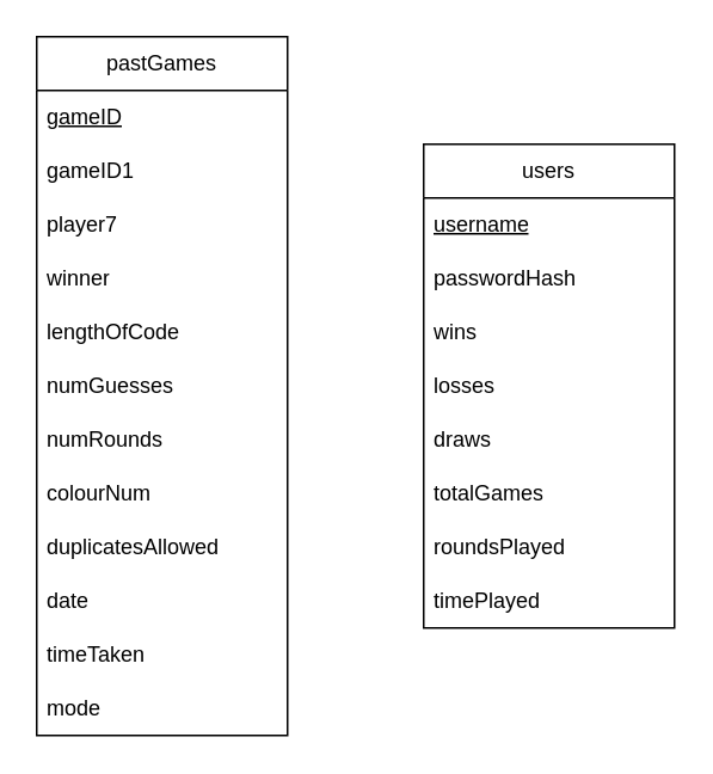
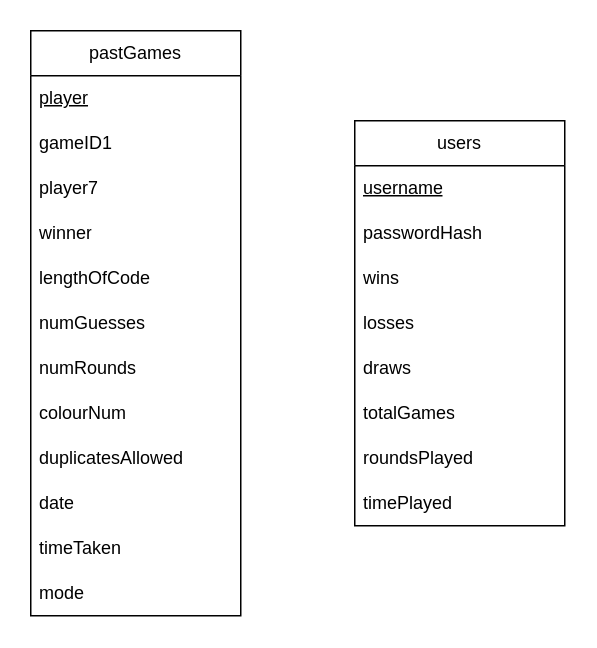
- <mxCell id="3" value="&lt;u&gt;gameID&lt;/u&gt;" style="text;strokeColor=none;fillColor=none;align=left;verticalAlign=middle;spacingLeft=4;spacingRight=4;overflow=hidden;points=[[0,0.5],[1,0.5]];portConstraint=eastwest;rotatable=0;whiteSpace=wrap;html=1;" parent="2" vertex="1"><mxGeometry y="30" width="140" height="30" as="geometry" /></mxCell>
+ <mxCell id="3" value="&lt;u&gt;player&lt;/u&gt;" style="text;strokeColor=none;fillColor=none;align=left;verticalAlign=middle;spacingLeft=4;spacingRight=4;overflow=hidden;points=[[0,0.5],[1,0.5]];portConstraint=eastwest;rotatable=0;whiteSpace=wrap;html=1;" parent="2" vertex="1"><mxGeometry y="30" width="140" height="30" as="geometry" /></mxCell>
